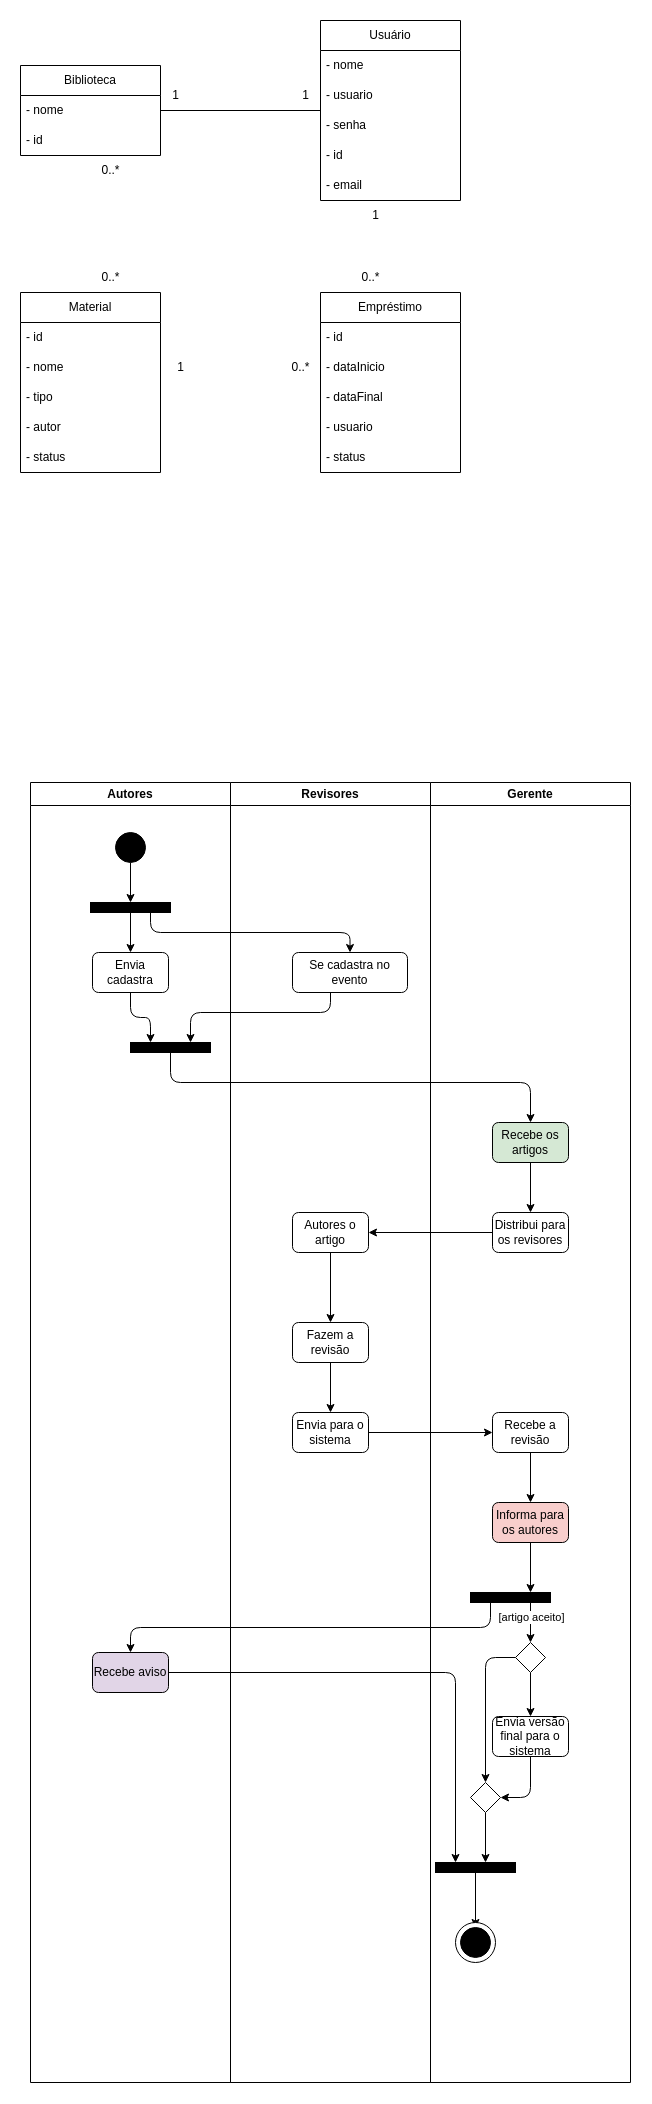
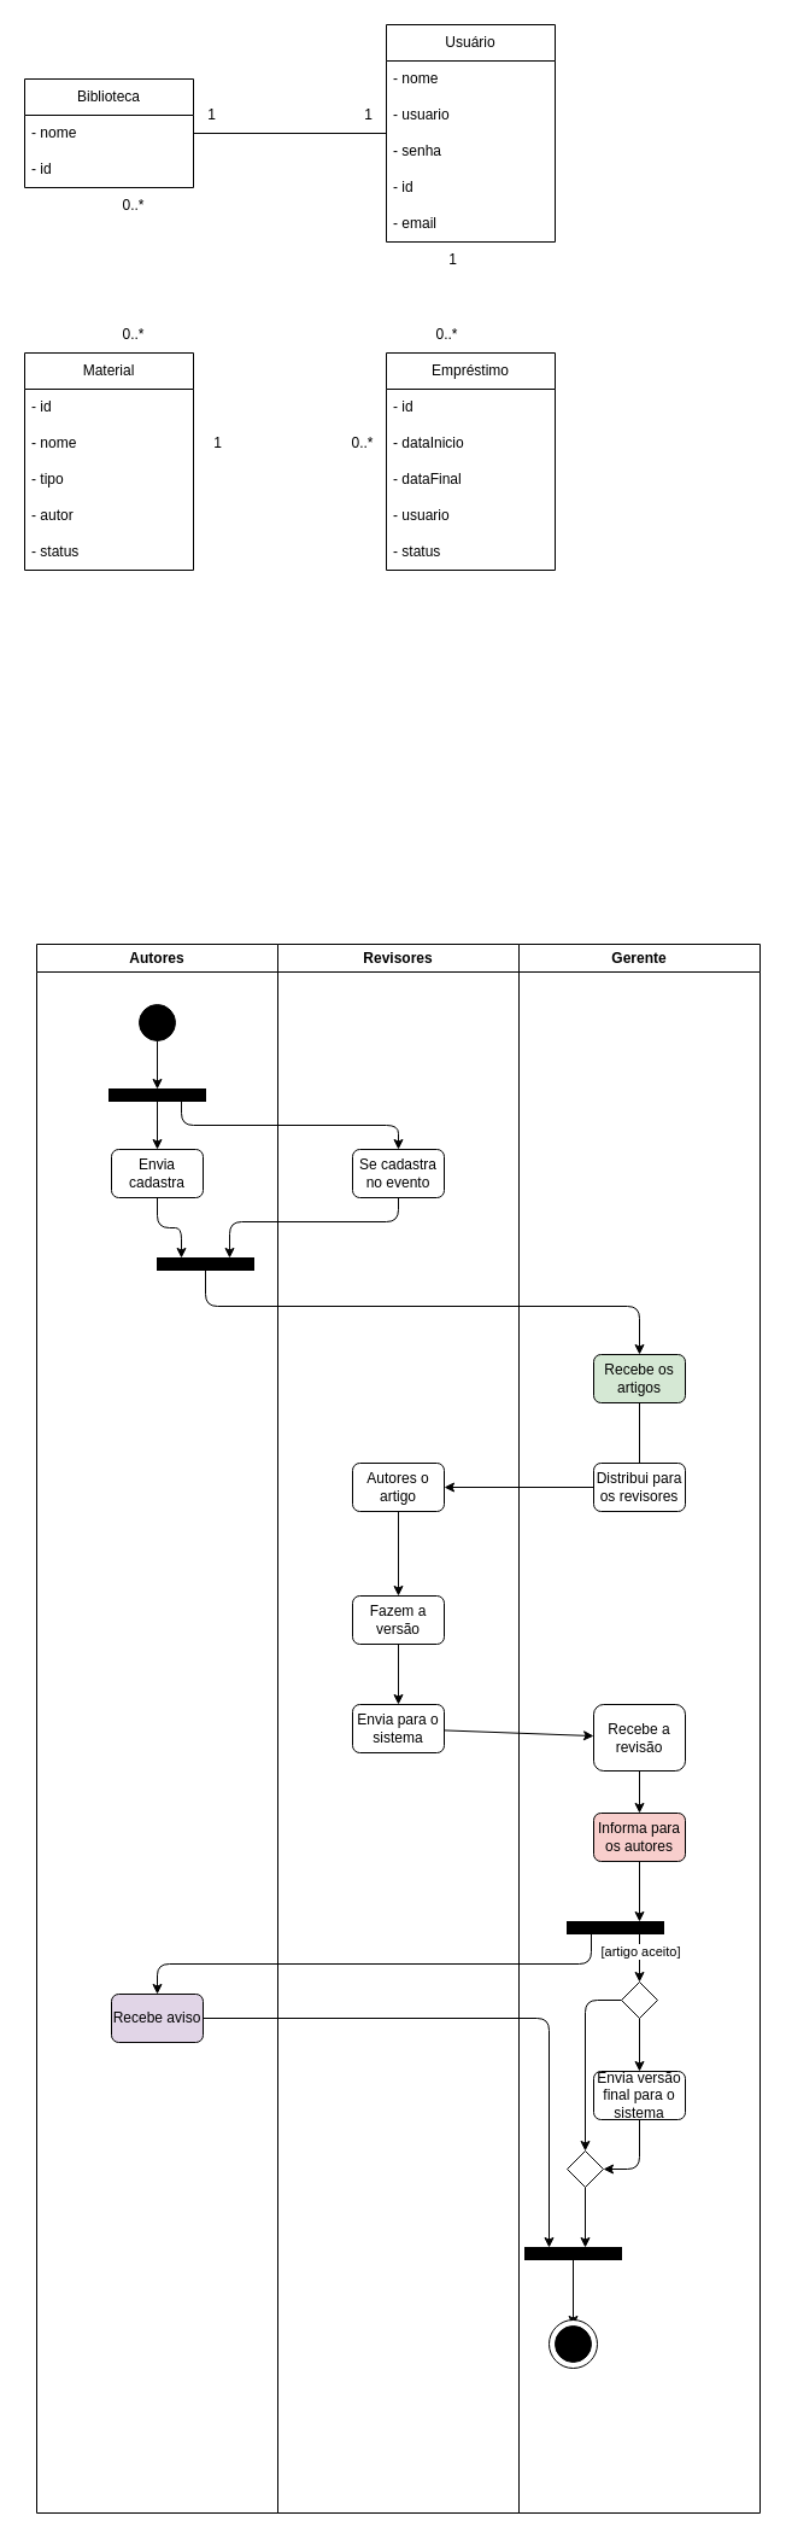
- <mxCell id="43" value="Se cadastra no evento" style="rounded=1;whiteSpace=wrap;html=1;" vertex="1" parent="42"><mxGeometry x="62" y="170" width="115" height="40" as="geometry" /></mxCell>
+ <mxCell id="43" value="Se cadastra no evento" style="rounded=1;whiteSpace=wrap;html=1;" vertex="1" parent="42"><mxGeometry x="62" y="170" width="76" height="40" as="geometry" /></mxCell>
- <mxCell id="50" value="" style="edgeStyle=none;html=1;" edge="1" parent="49" source="51" target="52"><mxGeometry relative="1" as="geometry" /></mxCell>
+ <mxCell id="50" value="" style="edgeStyle=none;html=1;endArrow=none;" edge="1" parent="49" source="51" target="52"><mxGeometry relative="1" as="geometry" /></mxCell>
- <mxCell id="47" value="Fazem a revisão" style="rounded=1;whiteSpace=wrap;html=1;" vertex="1" parent="42"><mxGeometry x="62" y="540" width="76" height="40" as="geometry" /></mxCell>
+ <mxCell id="47" value="Fazem a versão" style="rounded=1;whiteSpace=wrap;html=1;" vertex="1" parent="42"><mxGeometry x="62" y="540" width="76" height="40" as="geometry" /></mxCell>
- <mxCell id="54" value="Recebe a revisão" style="rounded=1;whiteSpace=wrap;html=1;" vertex="1" parent="49"><mxGeometry x="62" y="630" width="76" height="40" as="geometry" /></mxCell>
+ <mxCell id="54" value="Recebe a revisão" style="rounded=1;whiteSpace=wrap;html=1;" vertex="1" parent="49"><mxGeometry x="62" y="630" width="76" height="55" as="geometry" /></mxCell>
